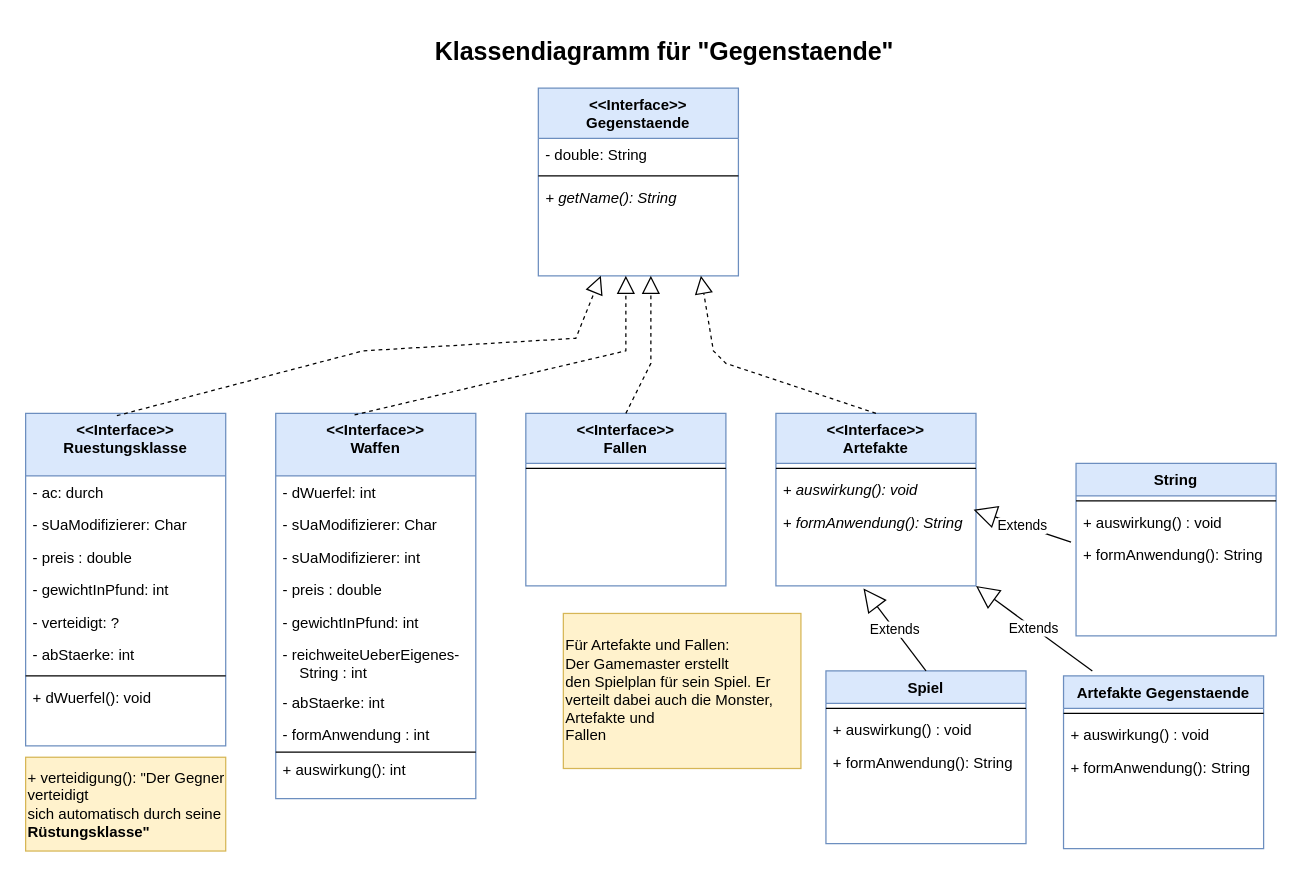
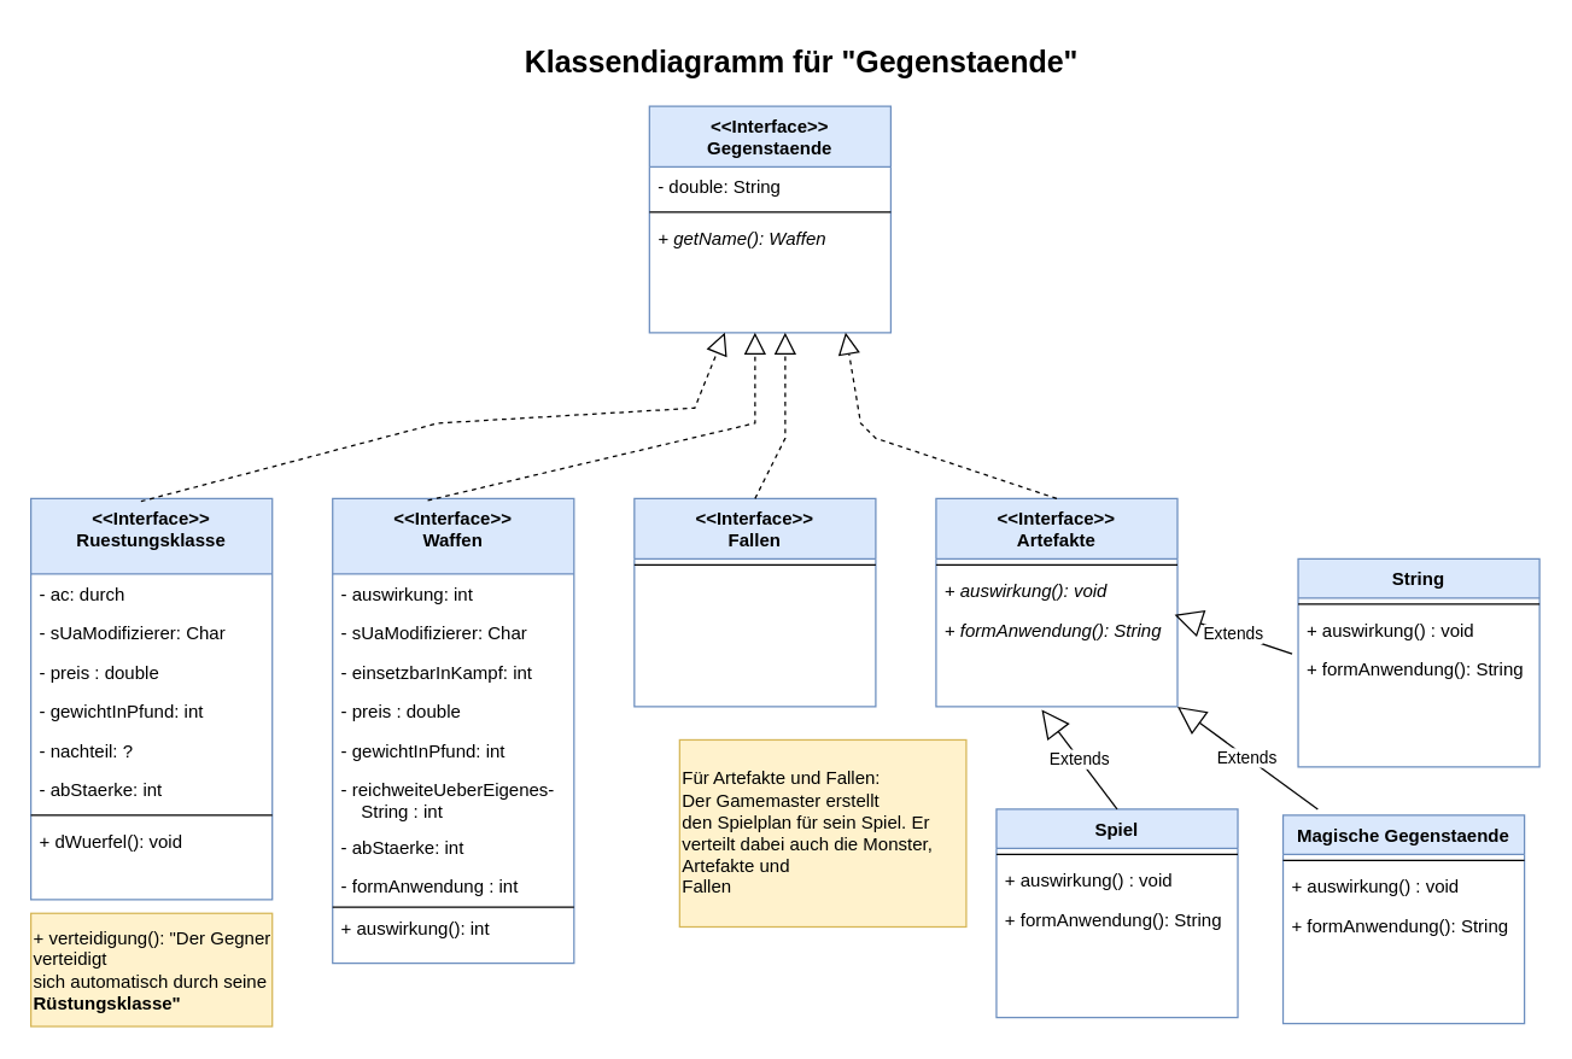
- <mxCell id="5" value="+ getName(): String" style="text;align=left;verticalAlign=top;spacingLeft=4;spacingRight=4;overflow=hidden;rotatable=0;points=[[0,0.5],[1,0.5]];portConstraint=eastwest;fontStyle=2" parent="2" vertex="1"><mxGeometry y="74" width="160" height="26" as="geometry" /></mxCell>
+ <mxCell id="5" value="+ getName(): Waffen" style="text;align=left;verticalAlign=top;spacingLeft=4;spacingRight=4;overflow=hidden;rotatable=0;points=[[0,0.5],[1,0.5]];portConstraint=eastwest;fontStyle=2" parent="2" vertex="1"><mxGeometry y="74" width="160" height="26" as="geometry" /></mxCell>
- <mxCell id="16" value="- dWuerfel: int" style="text;align=left;verticalAlign=top;spacingLeft=4;spacingRight=4;overflow=hidden;rotatable=0;points=[[0,0.5],[1,0.5]];portConstraint=eastwest;" vertex="1" parent="15"><mxGeometry y="50" width="160" height="26" as="geometry" /></mxCell>
+ <mxCell id="16" value="- auswirkung: int" style="text;align=left;verticalAlign=top;spacingLeft=4;spacingRight=4;overflow=hidden;rotatable=0;points=[[0,0.5],[1,0.5]];portConstraint=eastwest;" vertex="1" parent="15"><mxGeometry y="50" width="160" height="26" as="geometry" /></mxCell>
- <mxCell id="18" value="- sUaModifizierer: int" style="text;align=left;verticalAlign=top;spacingLeft=4;spacingRight=4;overflow=hidden;rotatable=0;points=[[0,0.5],[1,0.5]];portConstraint=eastwest;" vertex="1" parent="15"><mxGeometry y="102" width="160" height="26" as="geometry" /></mxCell>
+ <mxCell id="18" value="- einsetzbarInKampf: int" style="text;align=left;verticalAlign=top;spacingLeft=4;spacingRight=4;overflow=hidden;rotatable=0;points=[[0,0.5],[1,0.5]];portConstraint=eastwest;" vertex="1" parent="15"><mxGeometry y="102" width="160" height="26" as="geometry" /></mxCell>
- <mxCell id="11" value="- verteidigt: ?" style="text;align=left;verticalAlign=top;spacingLeft=4;spacingRight=4;overflow=hidden;rotatable=0;points=[[0,0.5],[1,0.5]];portConstraint=eastwest;" parent="6" vertex="1"><mxGeometry y="154" width="160" height="26" as="geometry" /></mxCell>
+ <mxCell id="11" value="- nachteil: ?" style="text;align=left;verticalAlign=top;spacingLeft=4;spacingRight=4;overflow=hidden;rotatable=0;points=[[0,0.5],[1,0.5]];portConstraint=eastwest;" parent="6" vertex="1"><mxGeometry y="154" width="160" height="26" as="geometry" /></mxCell>
- <mxCell id="26" value="Artefakte Gegenstaende" style="swimlane;fontStyle=1;align=center;verticalAlign=top;childLayout=stackLayout;horizontal=1;startSize=26;horizontalStack=0;resizeParent=1;resizeLast=0;collapsible=1;marginBottom=0;rounded=0;shadow=0;strokeWidth=1;fillColor=#dae8fc;strokeColor=#6c8ebf;" parent="1" vertex="1"><mxGeometry x="850" y="540" width="160" height="138" as="geometry"><mxRectangle x="130" y="380" width="160" height="26" as="alternateBounds" /></mxGeometry></mxCell>
+ <mxCell id="26" value="Magische Gegenstaende" style="swimlane;fontStyle=1;align=center;verticalAlign=top;childLayout=stackLayout;horizontal=1;startSize=26;horizontalStack=0;resizeParent=1;resizeLast=0;collapsible=1;marginBottom=0;rounded=0;shadow=0;strokeWidth=1;fillColor=#dae8fc;strokeColor=#6c8ebf;" parent="1" vertex="1"><mxGeometry x="850" y="540" width="160" height="138" as="geometry"><mxRectangle x="130" y="380" width="160" height="26" as="alternateBounds" /></mxGeometry></mxCell>
